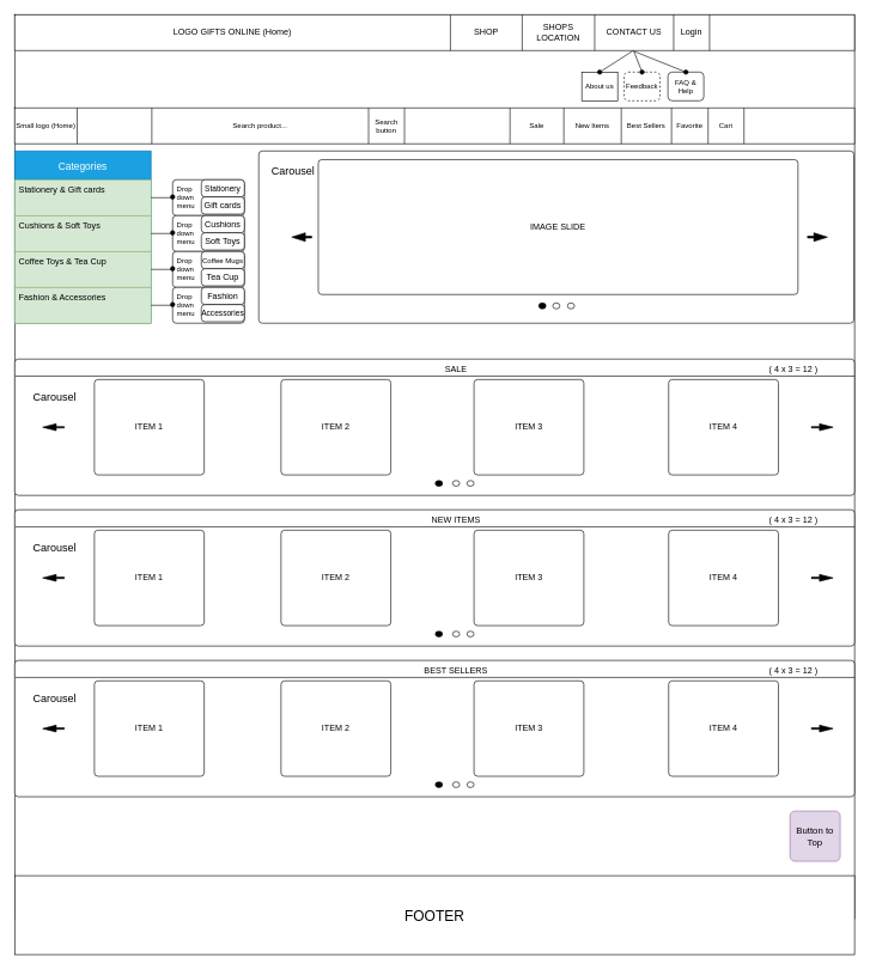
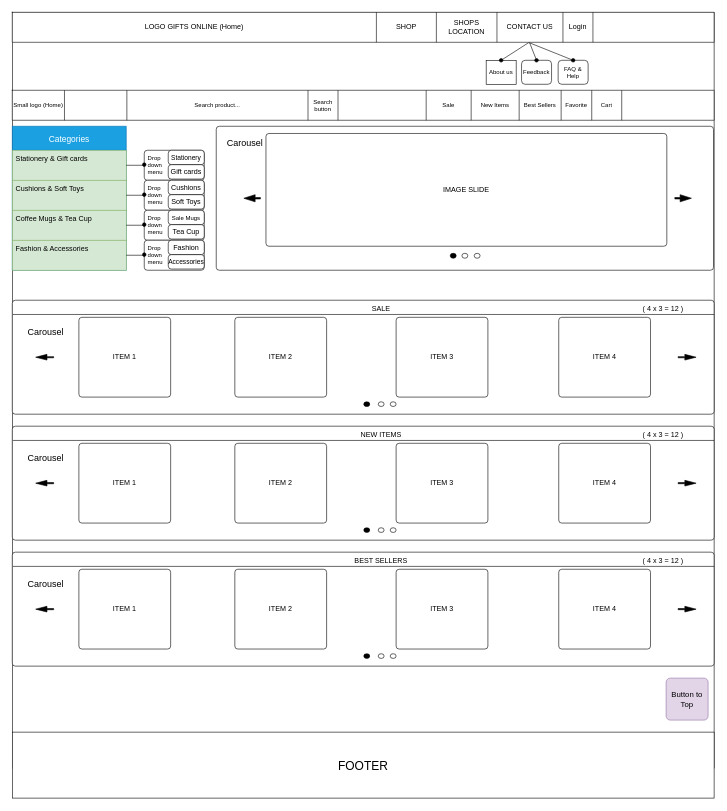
- <mxCell id="4" value="Feedback" style="rounded=1;whiteSpace=wrap;html=1;fontSize=10;dashed=1;" vertex="1" parent="1"><mxGeometry x="869" y="100" width="50" height="40" as="geometry" /></mxCell>
+ <mxCell id="4" value="Feedback" style="rounded=1;whiteSpace=wrap;html=1;fontSize=10;" vertex="1" parent="1"><mxGeometry x="869" y="100" width="50" height="40" as="geometry" /></mxCell>
- <mxCell id="21" value="Coffee Toys &amp; Tea Cup" style="text;strokeColor=#82b366;fillColor=#d5e8d4;spacingLeft=4;spacingRight=4;overflow=hidden;rotatable=0;points=[[0,0.5],[1,0.5]];portConstraint=eastwest;fontSize=12;" vertex="1" parent="18"><mxGeometry y="140" width="190" height="50" as="geometry" /></mxCell>
+ <mxCell id="21" value="Coffee Mugs &amp; Tea Cup" style="text;strokeColor=#82b366;fillColor=#d5e8d4;spacingLeft=4;spacingRight=4;overflow=hidden;rotatable=0;points=[[0,0.5],[1,0.5]];portConstraint=eastwest;fontSize=12;" vertex="1" parent="18"><mxGeometry y="140" width="190" height="50" as="geometry" /></mxCell>
- <mxCell id="51" value="Coffee Mugs" style="rounded=1;absoluteArcSize=1;html=1;arcSize=10;whiteSpace=wrap;points=[];strokeColor=inherit;fillColor=inherit;fontSize=10;" vertex="1" parent="49"><mxGeometry x="40" width="60" height="24" as="geometry" /></mxCell>
+ <mxCell id="51" value="Sale Mugs" style="rounded=1;absoluteArcSize=1;html=1;arcSize=10;whiteSpace=wrap;points=[];strokeColor=inherit;fillColor=inherit;fontSize=10;" vertex="1" parent="49"><mxGeometry x="40" width="60" height="24" as="geometry" /></mxCell>
- <mxCell id="114" value="Button to Top" style="rounded=1;arcSize=10;whiteSpace=wrap;html=1;align=center;comic=0;fillColor=#e1d5e7;fontSize=13;strokeColor=#9673a6;" vertex="1" parent="1"><mxGeometry x="1100" y="1130" width="70" height="70" as="geometry" /></mxCell>
+ <mxCell id="114" value="Button to Top" style="rounded=1;arcSize=10;whiteSpace=wrap;html=1;align=center;comic=0;fillColor=#e1d5e7;fontSize=13;strokeColor=#9673a6;" vertex="1" parent="1"><mxGeometry x="1110" y="1130" width="70" height="70" as="geometry" /></mxCell>
